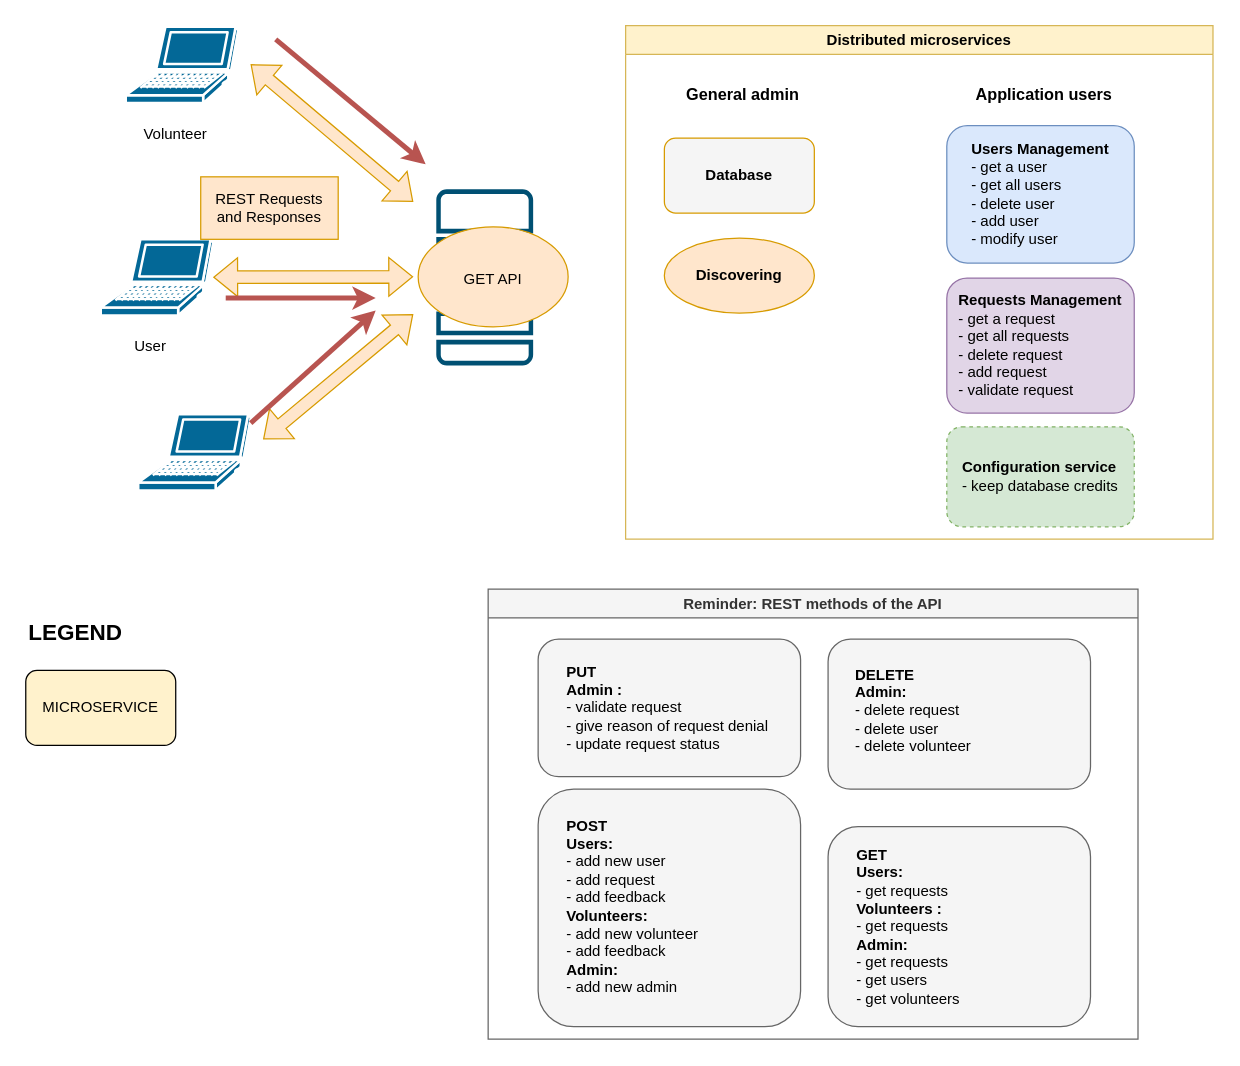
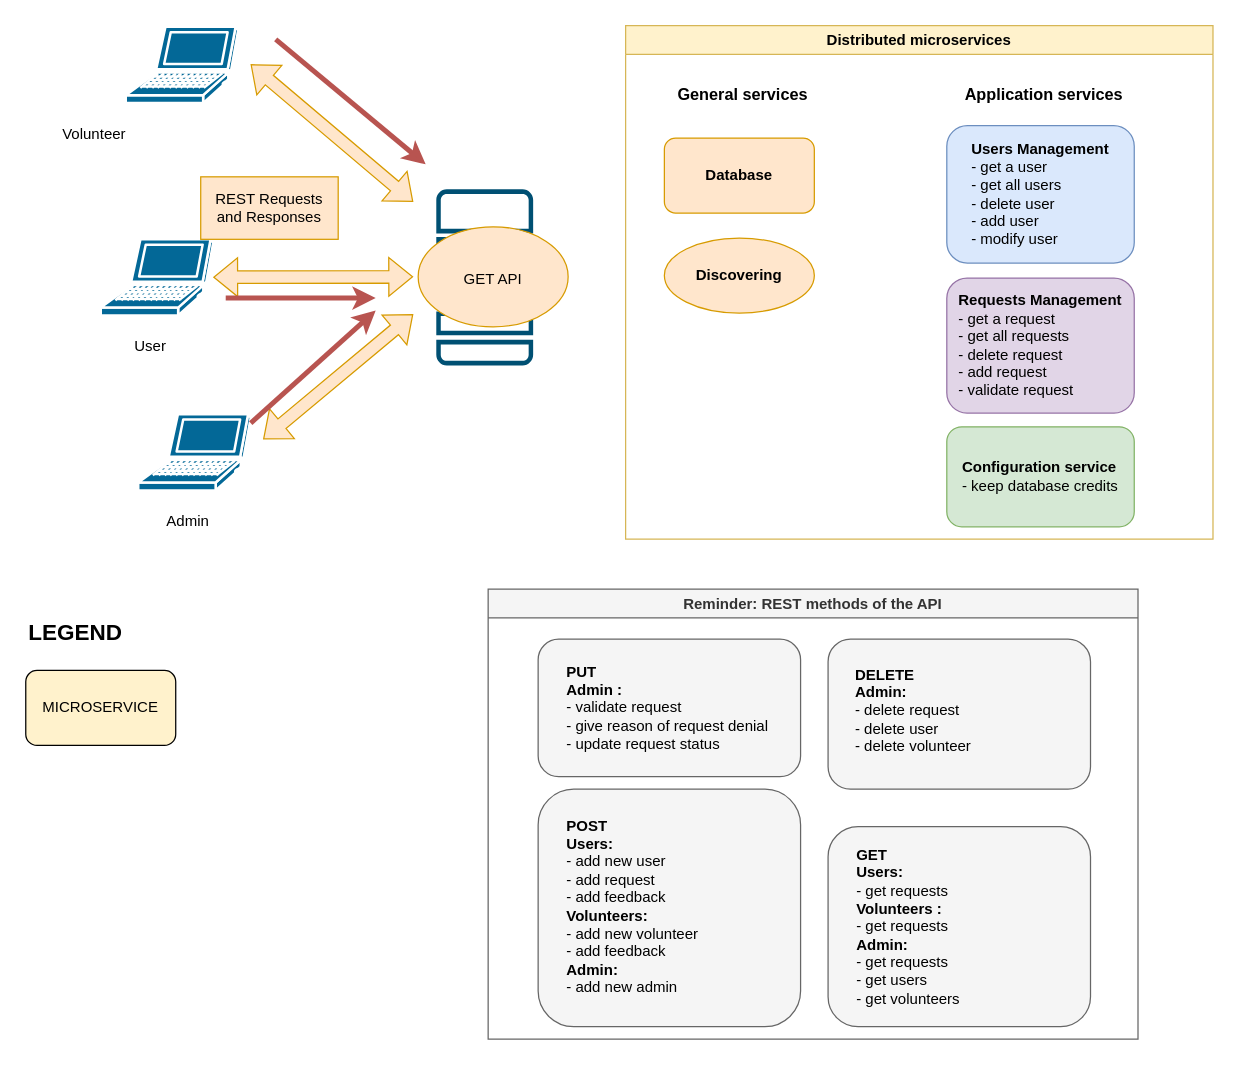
- <mxCell id="29" value="&lt;b&gt;&lt;font style=&quot;font-size: 13px;&quot;&gt;General admin&lt;/font&gt;&lt;/b&gt;" style="text;html=1;strokeColor=none;fillColor=none;align=center;verticalAlign=middle;whiteSpace=wrap;rounded=0;" parent="1" vertex="1"><mxGeometry x="539" y="60" width="110" height="30" as="geometry" /></mxCell>
+ <mxCell id="29" value="&lt;b&gt;&lt;font style=&quot;font-size: 13px;&quot;&gt;General services&lt;/font&gt;&lt;/b&gt;" style="text;html=1;strokeColor=none;fillColor=none;align=center;verticalAlign=middle;whiteSpace=wrap;rounded=0;" parent="1" vertex="1"><mxGeometry x="539" y="60" width="110" height="30" as="geometry" /></mxCell>
- <mxCell id="34" value="&lt;b&gt;&lt;font style=&quot;font-size: 13px;&quot;&gt;Application users&lt;/font&gt;&lt;/b&gt;" style="text;html=1;strokeColor=none;fillColor=none;align=center;verticalAlign=middle;whiteSpace=wrap;rounded=0;" parent="32" vertex="1"><mxGeometry x="250" y="40" width="170" height="30" as="geometry" /></mxCell>
+ <mxCell id="34" value="&lt;b&gt;&lt;font style=&quot;font-size: 13px;&quot;&gt;Application services&lt;/font&gt;&lt;/b&gt;" style="text;html=1;strokeColor=none;fillColor=none;align=center;verticalAlign=middle;whiteSpace=wrap;rounded=0;" parent="32" vertex="1"><mxGeometry x="250" y="40" width="170" height="30" as="geometry" /></mxCell>
- <mxCell id="8" value="Volunteer" style="text;html=1;strokeColor=none;fillColor=none;align=center;verticalAlign=middle;whiteSpace=wrap;rounded=0;" parent="1" vertex="1"><mxGeometry x="110" y="91.91" width="60" height="30" as="geometry" /></mxCell>
+ <mxCell id="8" value="Volunteer" style="text;html=1;strokeColor=none;fillColor=none;align=center;verticalAlign=middle;whiteSpace=wrap;rounded=0;" parent="1" vertex="1"><mxGeometry x="45" y="91.91" width="60" height="30" as="geometry" /></mxCell>
- <mxCell id="27" value="&lt;b&gt;Database&lt;/b&gt;" style="rounded=1;whiteSpace=wrap;html=1;fillColor=#f5f5f5;strokeColor=#d79b00;" parent="1" vertex="1"><mxGeometry x="531" y="110" width="120" height="60" as="geometry" /></mxCell>
+ <mxCell id="27" value="&lt;b&gt;Database&lt;/b&gt;" style="rounded=1;whiteSpace=wrap;html=1;fillColor=#ffe6cc;strokeColor=#d79b00;" parent="1" vertex="1"><mxGeometry x="531" y="110" width="120" height="60" as="geometry" /></mxCell>
- <mxCell id="35" value="&lt;div style=&quot;text-align: left;&quot;&gt;&lt;span style=&quot;background-color: initial;&quot;&gt;&lt;b&gt;Configuration service&lt;/b&gt;&lt;/span&gt;&lt;/div&gt;&lt;div style=&quot;text-align: left;&quot;&gt;- keep database credits&lt;/div&gt;" style="rounded=1;whiteSpace=wrap;html=1;fillColor=#d5e8d4;strokeColor=#82b366;dashed=1;" parent="32" vertex="1"><mxGeometry x="257" y="321" width="150" height="80" as="geometry" /></mxCell>
+ <mxCell id="35" value="&lt;div style=&quot;text-align: left;&quot;&gt;&lt;span style=&quot;background-color: initial;&quot;&gt;&lt;b&gt;Configuration service&lt;/b&gt;&lt;/span&gt;&lt;/div&gt;&lt;div style=&quot;text-align: left;&quot;&gt;- keep database credits&lt;/div&gt;" style="rounded=1;whiteSpace=wrap;html=1;fillColor=#d5e8d4;strokeColor=#82b366;" parent="32" vertex="1"><mxGeometry x="257" y="321" width="150" height="80" as="geometry" /></mxCell>
+ <mxCell id="10" value="Admin" style="text;html=1;strokeColor=none;fillColor=none;align=center;verticalAlign=middle;whiteSpace=wrap;rounded=0;" parent="1" vertex="1"><mxGeometry x="120" y="401.91" width="60" height="30" as="geometry" /></mxCell>
